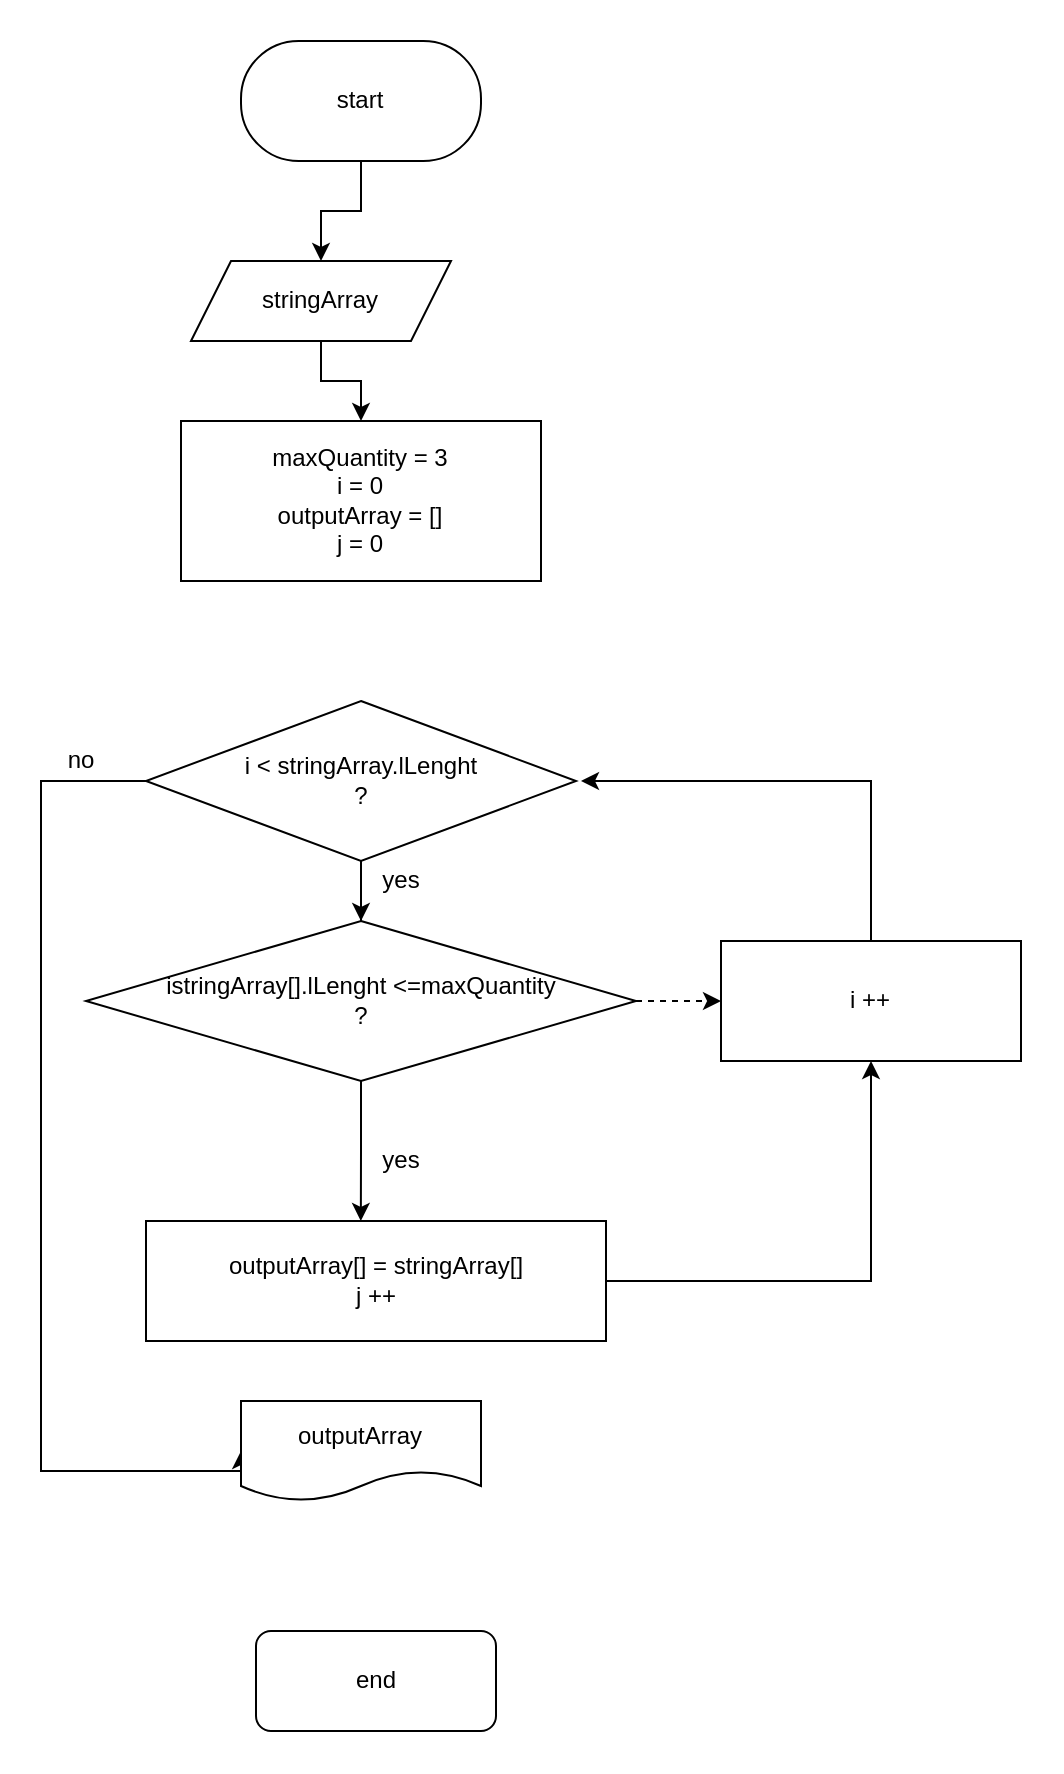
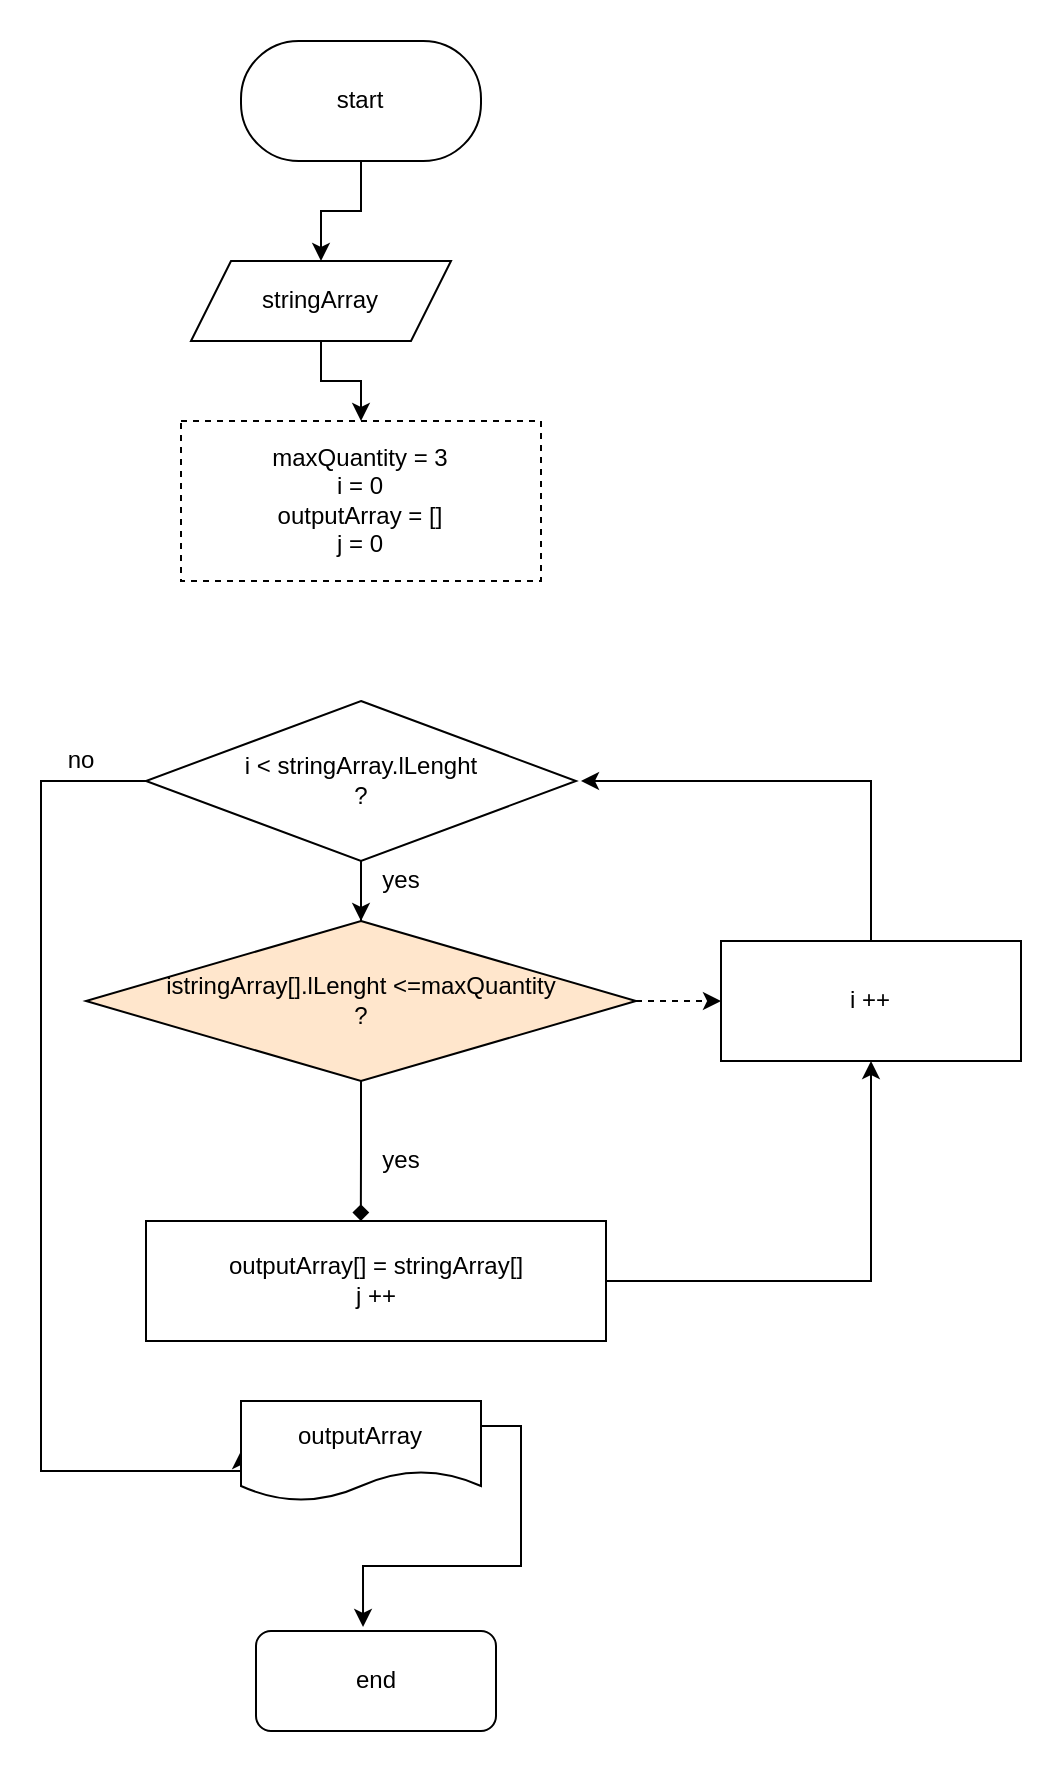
- <mxCell id="10" value="maxQuantity = 3&lt;br&gt;i = 0&lt;br&gt;outputArray = []&lt;br&gt;j = 0" style="rounded=0;whiteSpace=wrap;html=1;" vertex="1" parent="1"><mxGeometry x="90" y="210" width="180" height="80" as="geometry" /></mxCell>
+ <mxCell id="10" value="maxQuantity = 3&lt;br&gt;i = 0&lt;br&gt;outputArray = []&lt;br&gt;j = 0" style="rounded=0;whiteSpace=wrap;html=1;dashed=1;" vertex="1" parent="1"><mxGeometry x="90" y="210" width="180" height="80" as="geometry" /></mxCell>
- <mxCell id="15" value="istringArray[].lLenght &amp;lt;=maxQuantity&lt;br&gt;?" style="rhombus;whiteSpace=wrap;html=1;" vertex="1" parent="1"><mxGeometry x="42.5" y="460" width="275" height="80" as="geometry" /></mxCell>
+ <mxCell id="15" value="istringArray[].lLenght &amp;lt;=maxQuantity&lt;br&gt;?" style="rhombus;whiteSpace=wrap;html=1;fillColor=#ffe6cc;" vertex="1" parent="1"><mxGeometry x="42.5" y="460" width="275" height="80" as="geometry" /></mxCell>
- <mxCell id="14" style="edgeStyle=orthogonalEdgeStyle;rounded=0;orthogonalLoop=1;jettySize=auto;html=1;exitX=0.5;exitY=1;exitDx=0;exitDy=0;entryX=0.467;entryY=0;entryDx=0;entryDy=0;entryPerimeter=0;" edge="1" parent="1" source="15" target="12"><mxGeometry relative="1" as="geometry" /></mxCell>
+ <mxCell id="14" style="edgeStyle=orthogonalEdgeStyle;rounded=0;orthogonalLoop=1;jettySize=auto;html=1;exitX=0.5;exitY=1;exitDx=0;exitDy=0;entryX=0.467;entryY=0;entryDx=0;entryDy=0;entryPerimeter=0;endArrow=diamond;" edge="1" parent="1" source="15" target="12"><mxGeometry relative="1" as="geometry" /></mxCell>
+ <mxCell id="18" style="edgeStyle=orthogonalEdgeStyle;rounded=0;orthogonalLoop=1;jettySize=auto;html=1;exitX=1;exitY=0.25;exitDx=0;exitDy=0;entryX=0.446;entryY=-0.04;entryDx=0;entryDy=0;entryPerimeter=0;" edge="1" parent="1" source="19" target="20"><mxGeometry relative="1" as="geometry" /></mxCell>
